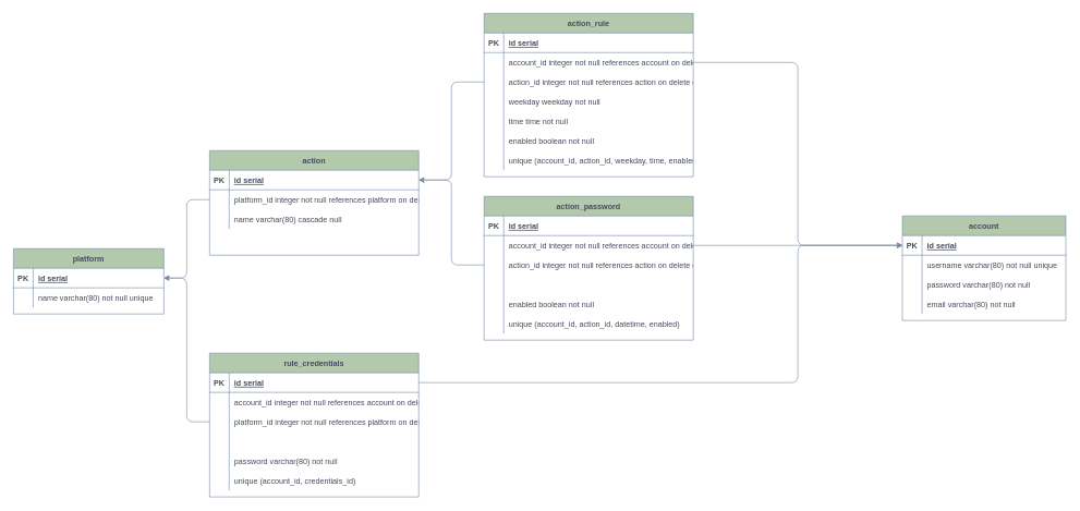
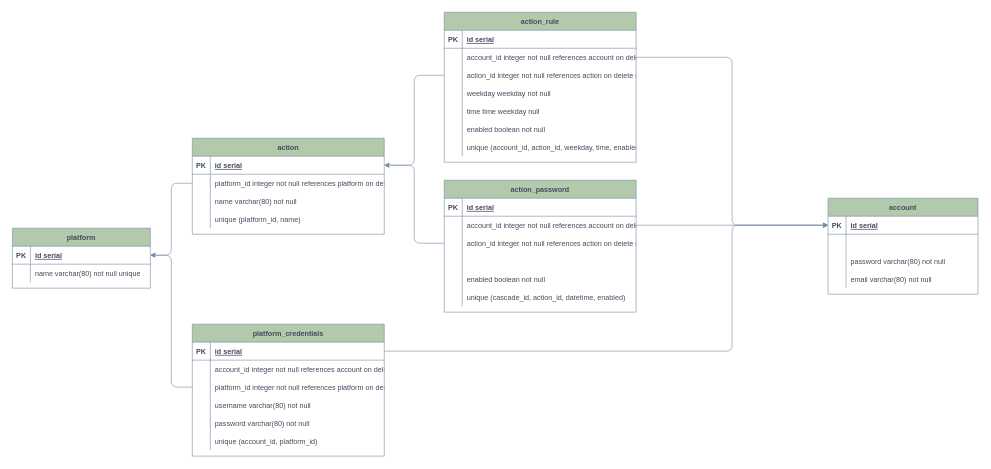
- <mxCell id="69" value="time time not null" style="shape=partialRectangle;overflow=hidden;connectable=0;fillColor=none;top=0;left=0;bottom=0;right=0;align=left;spacingLeft=6;strokeColor=#788AA3;fontColor=#46495D;" vertex="1" parent="67"><mxGeometry x="30" width="290" height="30" as="geometry" /></mxCell>
+ <mxCell id="69" value="time time weekday null" style="shape=partialRectangle;overflow=hidden;connectable=0;fillColor=none;top=0;left=0;bottom=0;right=0;align=left;spacingLeft=6;strokeColor=#788AA3;fontColor=#46495D;" vertex="1" parent="67"><mxGeometry x="30" width="290" height="30" as="geometry" /></mxCell>
- <mxCell id="50" value="name varchar(80) cascade null" style="shape=partialRectangle;overflow=hidden;connectable=0;fillColor=none;top=0;left=0;bottom=0;right=0;align=left;spacingLeft=6;strokeColor=#788AA3;fontColor=#46495D;" vertex="1" parent="48"><mxGeometry x="30" width="290" height="30" as="geometry" /></mxCell>
+ <mxCell id="50" value="name varchar(80) not null" style="shape=partialRectangle;overflow=hidden;connectable=0;fillColor=none;top=0;left=0;bottom=0;right=0;align=left;spacingLeft=6;strokeColor=#788AA3;fontColor=#46495D;" vertex="1" parent="48"><mxGeometry x="30" width="290" height="30" as="geometry" /></mxCell>
+ <mxCell id="53" value="unique (platform_id, name)" style="shape=partialRectangle;overflow=hidden;connectable=0;fillColor=none;top=0;left=0;bottom=0;right=0;align=left;spacingLeft=6;strokeColor=#788AA3;fontColor=#46495D;" vertex="1" parent="51"><mxGeometry x="30" width="290" height="30" as="geometry" /></mxCell>
- <mxCell id="8" value="username varchar(80) not null unique" style="shape=partialRectangle;overflow=hidden;connectable=0;fillColor=none;top=0;left=0;bottom=0;right=0;align=left;spacingLeft=6;strokeColor=#788AA3;fontColor=#46495D;" vertex="1" parent="6"><mxGeometry x="30" width="220" height="30" as="geometry" /></mxCell>
- <mxCell id="93" value="unique (account_id, action_id, datetime, enabled)" style="shape=partialRectangle;overflow=hidden;connectable=0;fillColor=none;top=0;left=0;bottom=0;right=0;align=left;spacingLeft=6;strokeColor=#788AA3;fontColor=#46495D;" vertex="1" parent="91"><mxGeometry x="30" width="290" height="30" as="geometry" /></mxCell>
+ <mxCell id="93" value="unique (cascade_id, action_id, datetime, enabled)" style="shape=partialRectangle;overflow=hidden;connectable=0;fillColor=none;top=0;left=0;bottom=0;right=0;align=left;spacingLeft=6;strokeColor=#788AA3;fontColor=#46495D;" vertex="1" parent="91"><mxGeometry x="30" width="290" height="30" as="geometry" /></mxCell>
- <mxCell id="22" value="rule_credentials" style="shape=table;startSize=30;container=1;collapsible=1;childLayout=tableLayout;fixedRows=1;rowLines=0;fontStyle=1;align=center;resizeLast=1;fillColor=#B2C9AB;strokeColor=#788AA3;fontColor=#46495D;" vertex="1" parent="1"><mxGeometry x="320" y="540" width="320" height="220" as="geometry" /></mxCell>
+ <mxCell id="22" value="platform_credentials" style="shape=table;startSize=30;container=1;collapsible=1;childLayout=tableLayout;fixedRows=1;rowLines=0;fontStyle=1;align=center;resizeLast=1;fillColor=#B2C9AB;strokeColor=#788AA3;fontColor=#46495D;" vertex="1" parent="1"><mxGeometry x="320" y="540" width="320" height="220" as="geometry" /></mxCell>
+ <mxCell id="34" value="username varchar(80) not null" style="shape=partialRectangle;overflow=hidden;connectable=0;fillColor=none;top=0;left=0;bottom=0;right=0;align=left;spacingLeft=6;strokeColor=#788AA3;fontColor=#46495D;" vertex="1" parent="32"><mxGeometry x="30" width="290" height="30" as="geometry" /></mxCell>
- <mxCell id="40" value="unique (account_id, credentials_id)" style="shape=partialRectangle;overflow=hidden;connectable=0;fillColor=none;top=0;left=0;bottom=0;right=0;align=left;spacingLeft=6;strokeColor=#788AA3;fontColor=#46495D;" vertex="1" parent="38"><mxGeometry x="30" width="290" height="30" as="geometry" /></mxCell>
+ <mxCell id="40" value="unique (account_id, platform_id)" style="shape=partialRectangle;overflow=hidden;connectable=0;fillColor=none;top=0;left=0;bottom=0;right=0;align=left;spacingLeft=6;strokeColor=#788AA3;fontColor=#46495D;" vertex="1" parent="38"><mxGeometry x="30" width="290" height="30" as="geometry" /></mxCell>
